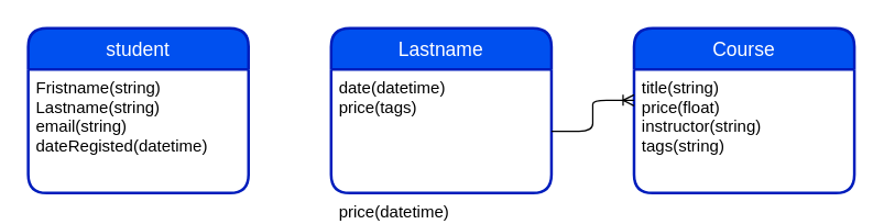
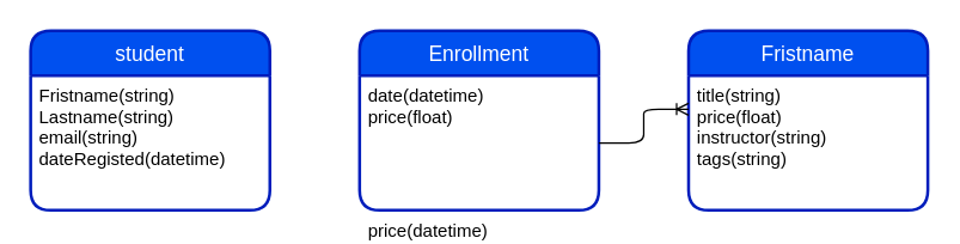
- <mxCell id="6" value="Lastname" style="swimlane;childLayout=stackLayout;horizontal=1;startSize=30;horizontalStack=0;rounded=1;fontSize=14;fontStyle=0;strokeWidth=2;resizeParent=0;resizeLast=1;shadow=0;dashed=0;align=center;fillColor=#0050ef;strokeColor=#001DBC;fontColor=#ffffff;" vertex="1" parent="1"><mxGeometry x="240" y="20" width="160" height="120" as="geometry" /></mxCell>
+ <mxCell id="6" value="Enrollment" style="swimlane;childLayout=stackLayout;horizontal=1;startSize=30;horizontalStack=0;rounded=1;fontSize=14;fontStyle=0;strokeWidth=2;resizeParent=0;resizeLast=1;shadow=0;dashed=0;align=center;fillColor=#0050ef;strokeColor=#001DBC;fontColor=#ffffff;" vertex="1" parent="1"><mxGeometry x="240" y="20" width="160" height="120" as="geometry" /></mxCell>
- <mxCell id="4" value="Course" style="swimlane;childLayout=stackLayout;horizontal=1;startSize=30;horizontalStack=0;rounded=1;fontSize=14;fontStyle=0;strokeWidth=2;resizeParent=0;resizeLast=1;shadow=0;dashed=0;align=center;fillColor=#0050ef;strokeColor=#001DBC;fontColor=#ffffff;" parent="1" vertex="1"><mxGeometry x="460" y="20" width="160" height="120" as="geometry" /></mxCell>
+ <mxCell id="4" value="Fristname" style="swimlane;childLayout=stackLayout;horizontal=1;startSize=30;horizontalStack=0;rounded=1;fontSize=14;fontStyle=0;strokeWidth=2;resizeParent=0;resizeLast=1;shadow=0;dashed=0;align=center;fillColor=#0050ef;strokeColor=#001DBC;fontColor=#ffffff;" parent="1" vertex="1"><mxGeometry x="460" y="20" width="160" height="120" as="geometry" /></mxCell>
- <mxCell id="7" value="date(datetime)&#10;price(tags)" style="align=left;spacingLeft=4;fontSize=12;verticalAlign=top;resizable=0;rotatable=0;part=1;strokeColor=none;fillColor=none;dashed=1;" vertex="1" parent="6"><mxGeometry y="30" width="160" height="90" as="geometry" /></mxCell>
+ <mxCell id="7" value="date(datetime)&#10;price(float)" style="align=left;spacingLeft=4;fontSize=12;verticalAlign=top;resizable=0;rotatable=0;part=1;strokeColor=none;fillColor=none;dashed=1;" vertex="1" parent="6"><mxGeometry y="30" width="160" height="90" as="geometry" /></mxCell>
